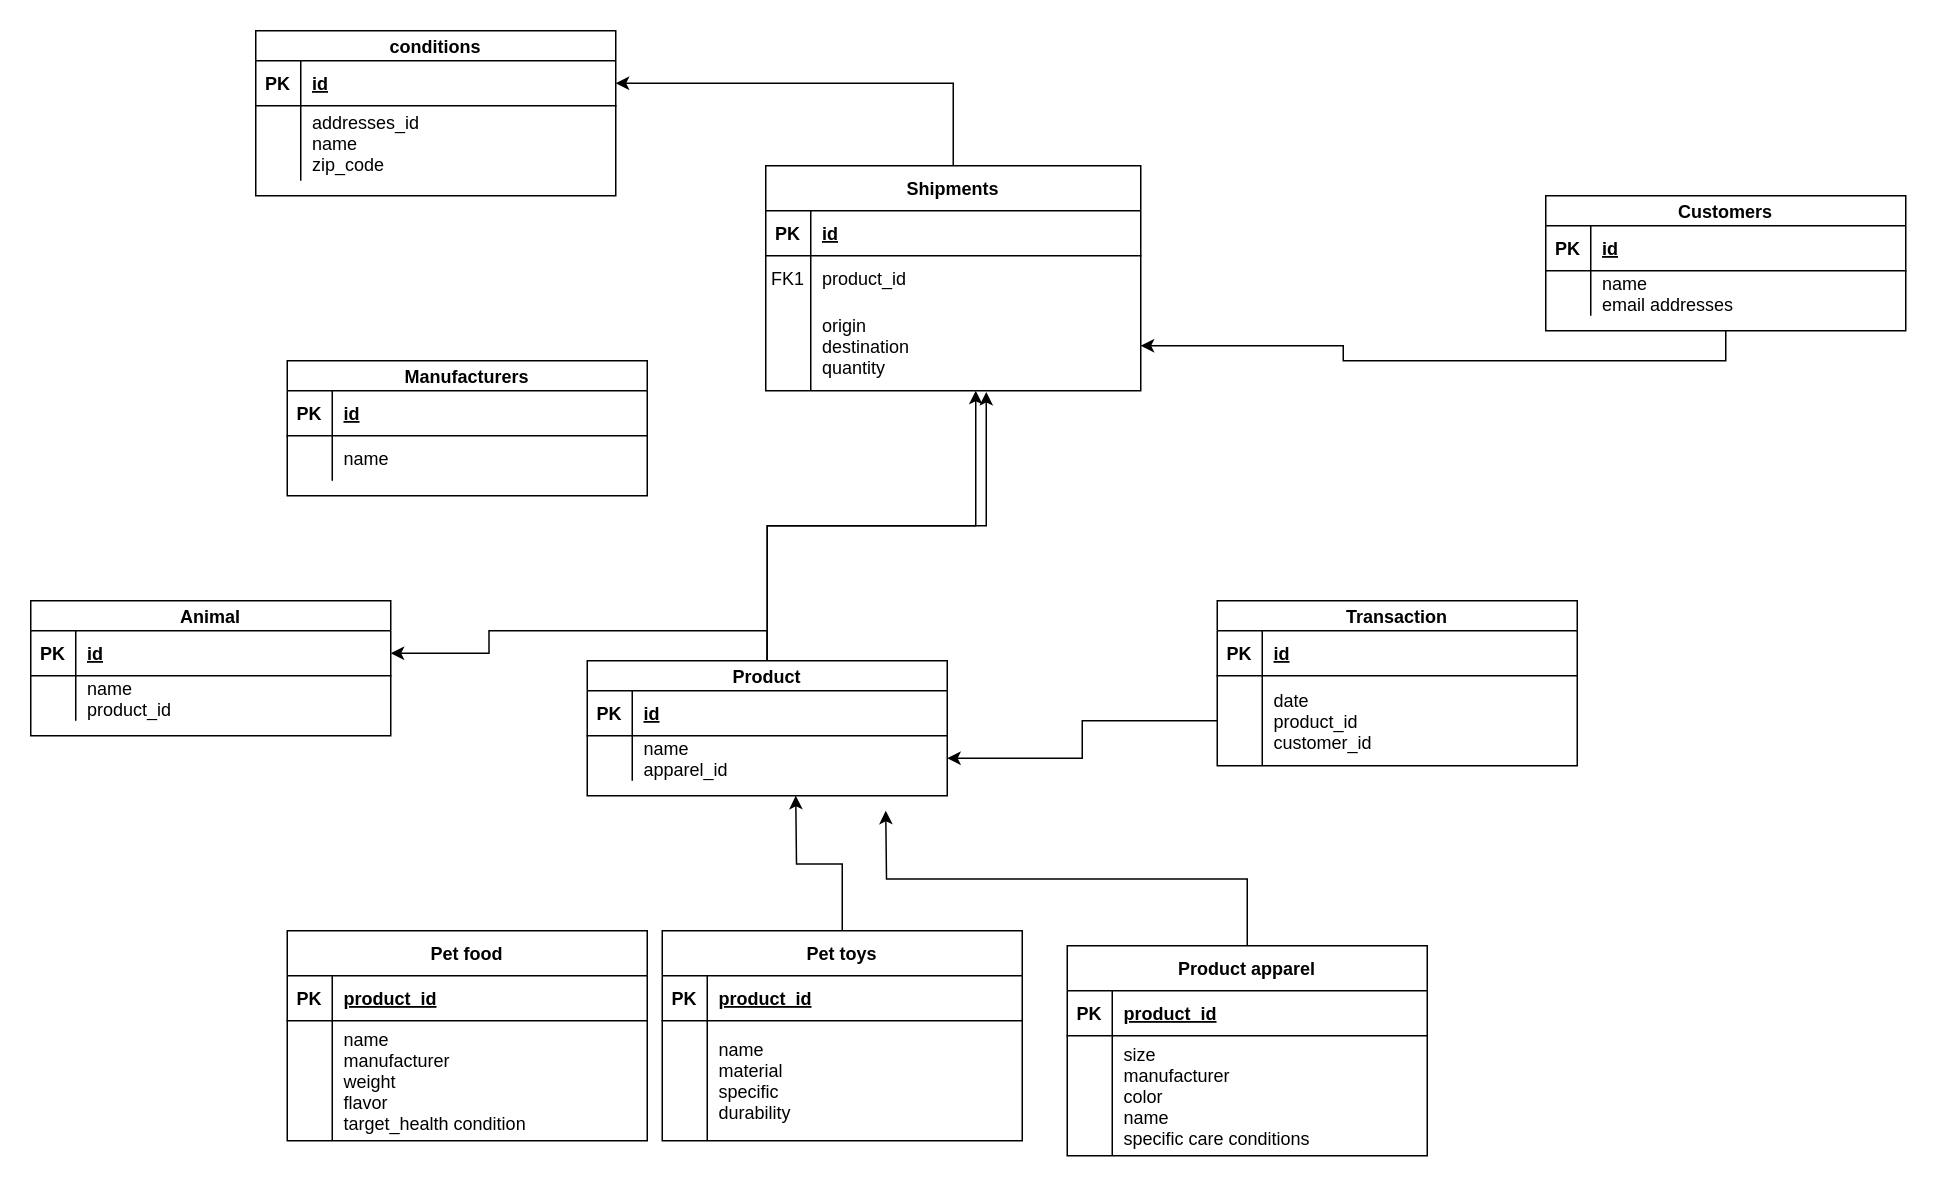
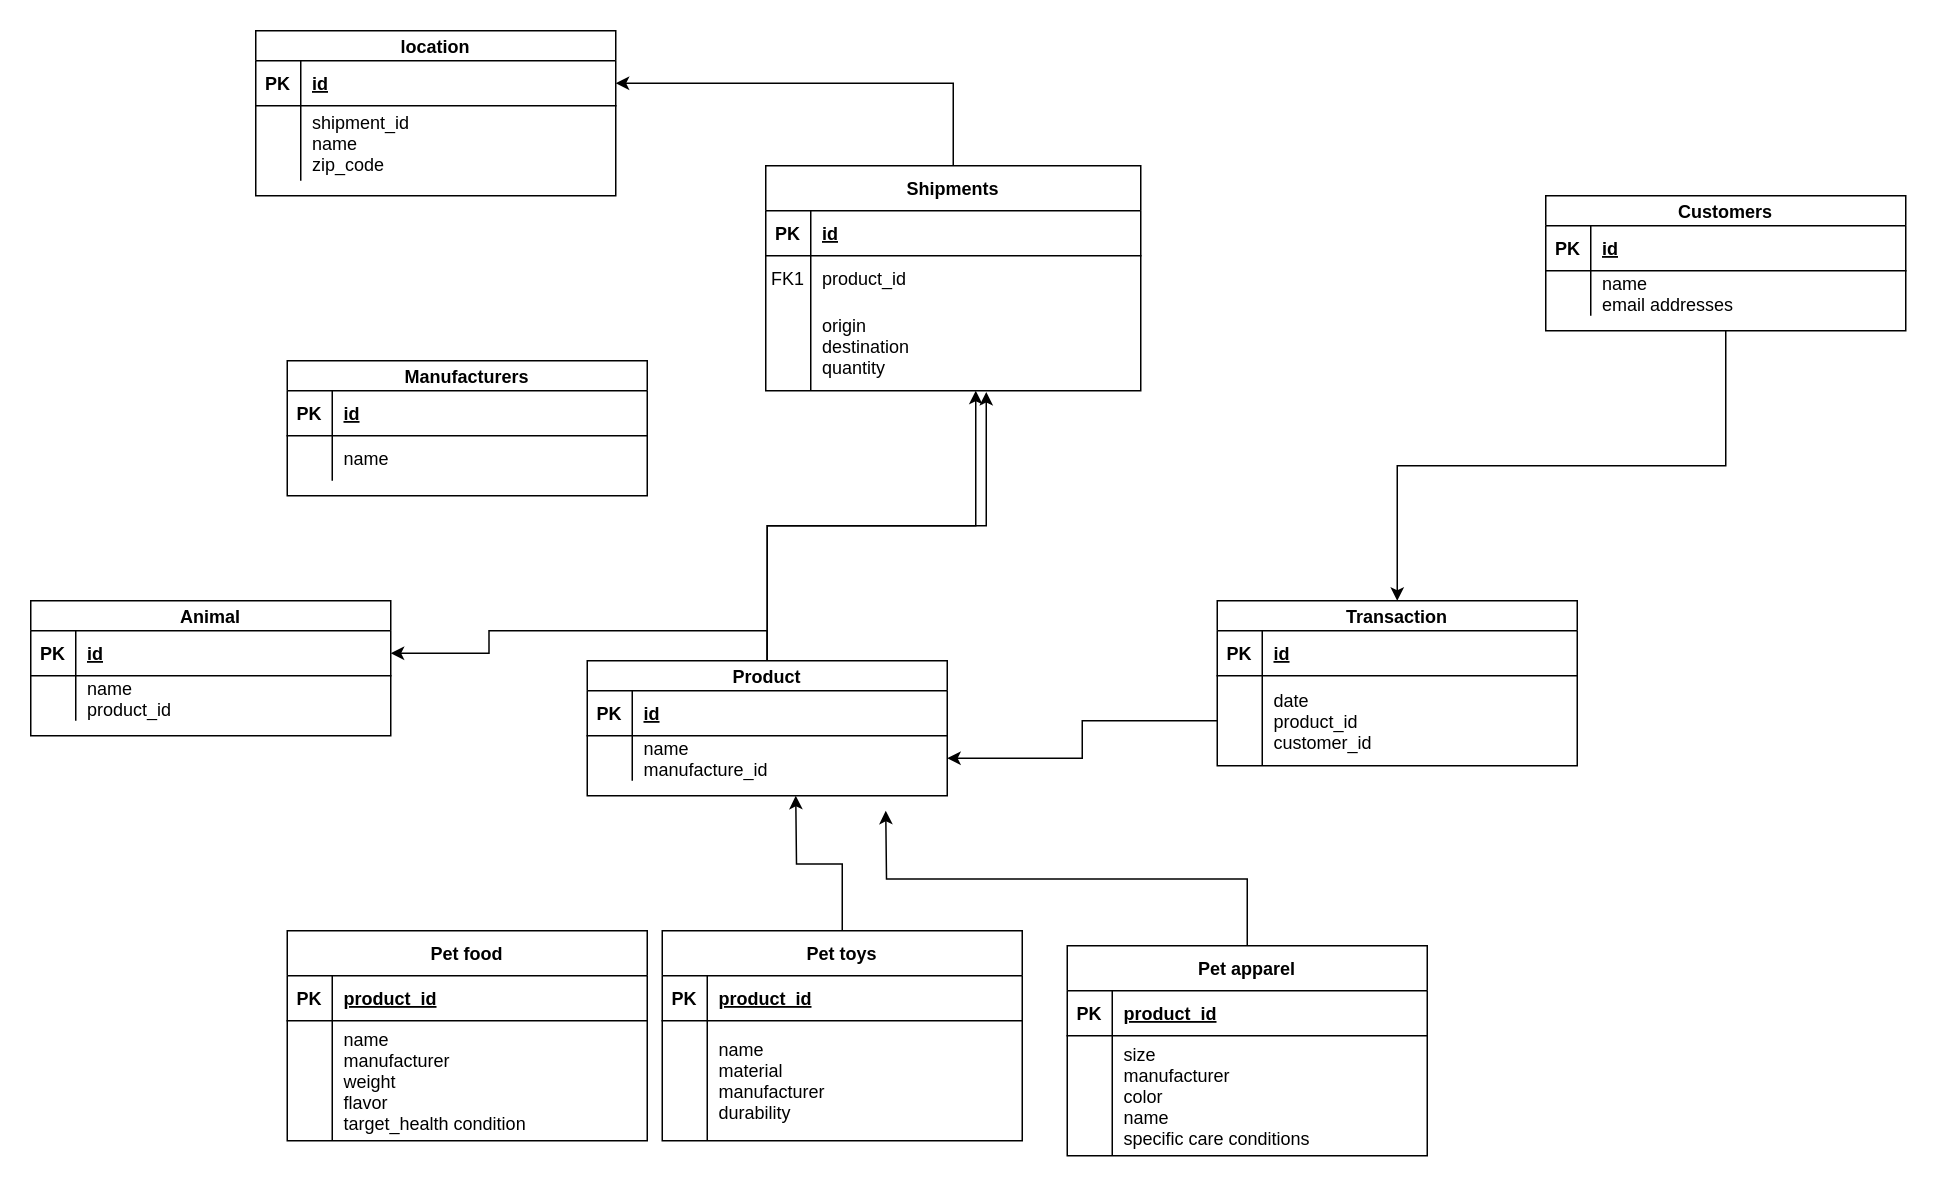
- <mxCell id="75" value="conditions" style="shape=table;startSize=20;container=1;collapsible=1;childLayout=tableLayout;fixedRows=1;rowLines=0;fontStyle=1;align=center;resizeLast=1;" vertex="1" parent="1"><mxGeometry x="170" y="20" width="240" height="110" as="geometry" /></mxCell>
+ <mxCell id="75" value="location" style="shape=table;startSize=20;container=1;collapsible=1;childLayout=tableLayout;fixedRows=1;rowLines=0;fontStyle=1;align=center;resizeLast=1;" vertex="1" parent="1"><mxGeometry x="170" y="20" width="240" height="110" as="geometry" /></mxCell>
- <mxCell id="81" value="addresses_id&#10;name&#10;zip_code" style="shape=partialRectangle;overflow=hidden;connectable=0;fillColor=none;top=0;left=0;bottom=0;right=0;align=left;spacingLeft=6;" vertex="1" parent="79"><mxGeometry x="30" width="210" height="50" as="geometry"><mxRectangle width="210" height="50" as="alternateBounds" /></mxGeometry></mxCell>
+ <mxCell id="81" value="shipment_id&#10;name&#10;zip_code" style="shape=partialRectangle;overflow=hidden;connectable=0;fillColor=none;top=0;left=0;bottom=0;right=0;align=left;spacingLeft=6;" vertex="1" parent="79"><mxGeometry x="30" width="210" height="50" as="geometry"><mxRectangle width="210" height="50" as="alternateBounds" /></mxGeometry></mxCell>
- <mxCell id="60" style="edgeStyle=orthogonalEdgeStyle;rounded=0;orthogonalLoop=1;jettySize=auto;html=1;exitX=0.5;exitY=1;exitDx=0;exitDy=0;" edge="1" parent="1" source="61" target="12"><mxGeometry relative="1" as="geometry" /></mxCell>
+ <mxCell id="60" style="edgeStyle=orthogonalEdgeStyle;rounded=0;orthogonalLoop=1;jettySize=auto;html=1;exitX=0.5;exitY=1;exitDx=0;exitDy=0;" edge="1" parent="1" source="61" target="53"><mxGeometry relative="1" as="geometry" /></mxCell>
- <mxCell id="22" value="name&#10;apparel_id" style="shape=partialRectangle;overflow=hidden;connectable=0;fillColor=none;top=0;left=0;bottom=0;right=0;align=left;spacingLeft=6;" vertex="1" parent="20"><mxGeometry x="30" width="210" height="30" as="geometry"><mxRectangle width="210" height="30" as="alternateBounds" /></mxGeometry></mxCell>
+ <mxCell id="22" value="name&#10;manufacture_id" style="shape=partialRectangle;overflow=hidden;connectable=0;fillColor=none;top=0;left=0;bottom=0;right=0;align=left;spacingLeft=6;" vertex="1" parent="20"><mxGeometry x="30" width="210" height="30" as="geometry"><mxRectangle width="210" height="30" as="alternateBounds" /></mxGeometry></mxCell>
- <mxCell id="39" value="Product apparel" style="shape=table;startSize=30;container=1;collapsible=1;childLayout=tableLayout;fixedRows=1;rowLines=0;fontStyle=1;align=center;resizeLast=1;" vertex="1" parent="1"><mxGeometry x="711" y="630" width="240" height="140" as="geometry" /></mxCell>
+ <mxCell id="39" value="Pet apparel" style="shape=table;startSize=30;container=1;collapsible=1;childLayout=tableLayout;fixedRows=1;rowLines=0;fontStyle=1;align=center;resizeLast=1;" vertex="1" parent="1"><mxGeometry x="711" y="630" width="240" height="140" as="geometry" /></mxCell>
- <mxCell id="37" value="name&#10;material &#10;specific&#10;durability" style="shape=partialRectangle;overflow=hidden;connectable=0;fillColor=none;top=0;left=0;bottom=0;right=0;align=left;spacingLeft=6;" vertex="1" parent="35"><mxGeometry x="30" width="210" height="80" as="geometry"><mxRectangle width="210" height="80" as="alternateBounds" /></mxGeometry></mxCell>
+ <mxCell id="37" value="name&#10;material &#10;manufacturer&#10;durability" style="shape=partialRectangle;overflow=hidden;connectable=0;fillColor=none;top=0;left=0;bottom=0;right=0;align=left;spacingLeft=6;" vertex="1" parent="35"><mxGeometry x="30" width="210" height="80" as="geometry"><mxRectangle width="210" height="80" as="alternateBounds" /></mxGeometry></mxCell>
